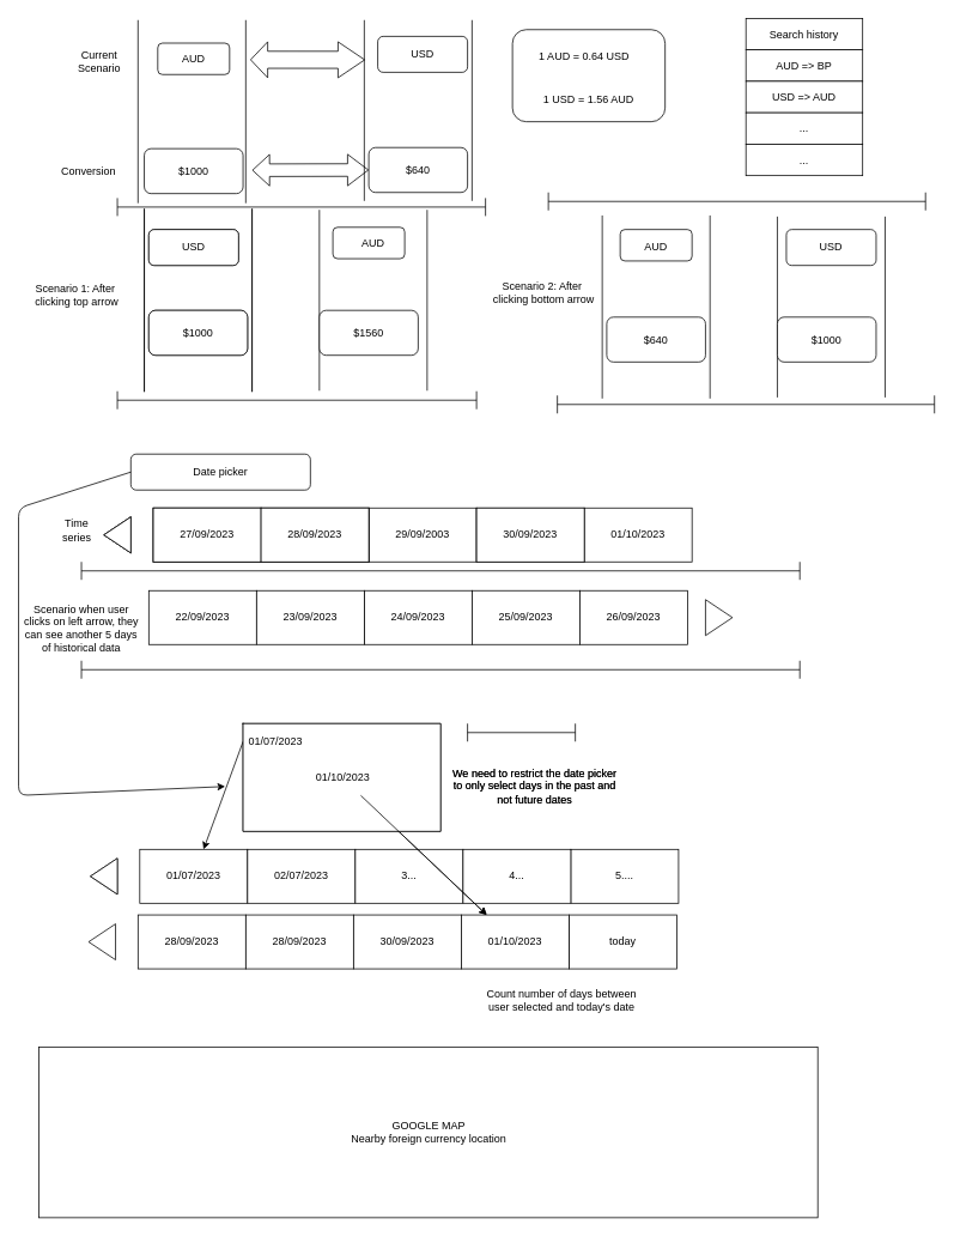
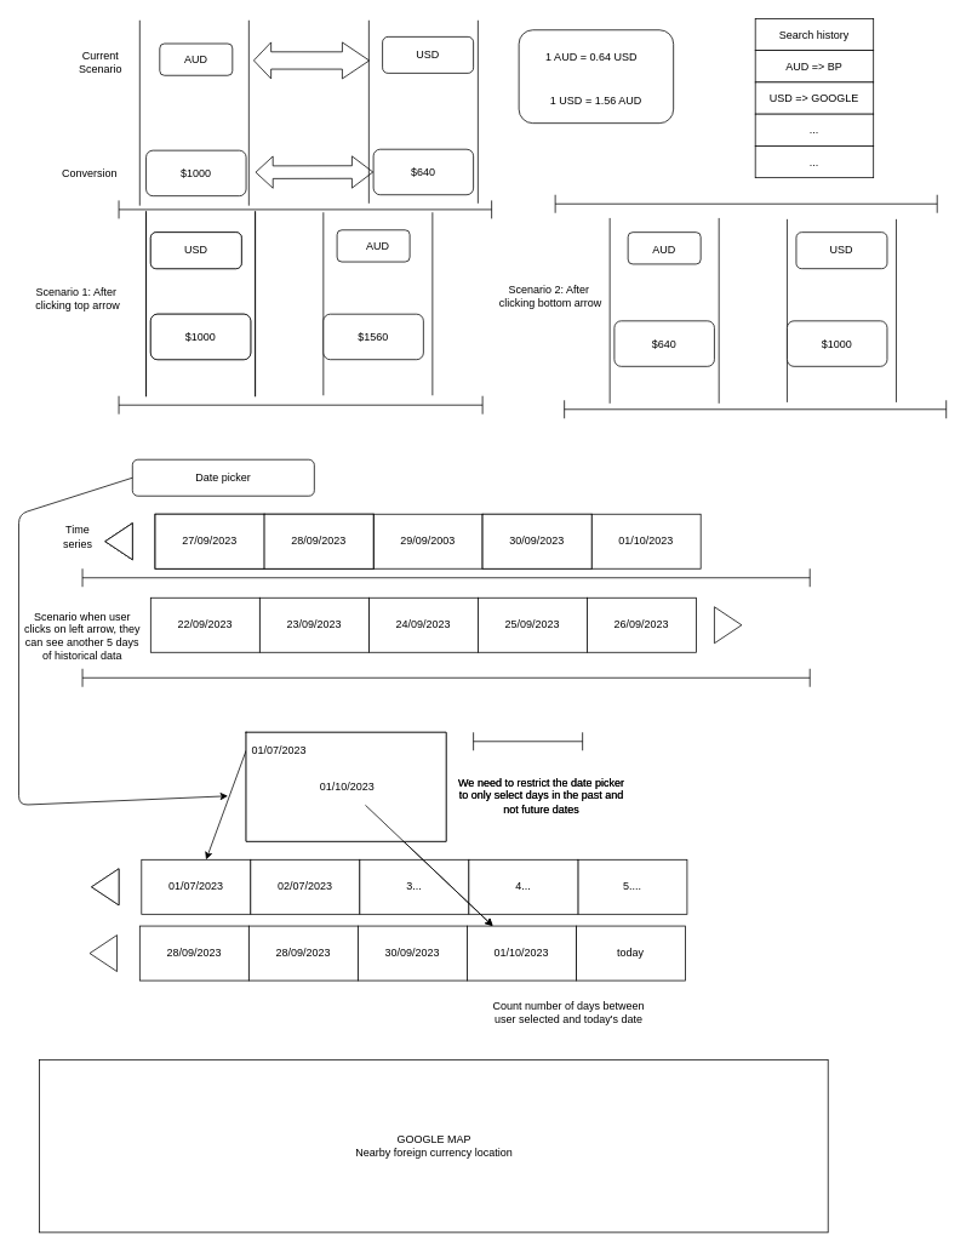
- <mxCell id="112" value="USD =&amp;gt; AUD" style="rounded=0;whiteSpace=wrap;html=1;" parent="1" vertex="1"><mxGeometry x="830" y="90" width="130" height="35" as="geometry" /></mxCell>
+ <mxCell id="112" value="USD =&amp;gt; GOOGLE" style="rounded=0;whiteSpace=wrap;html=1;" parent="1" vertex="1"><mxGeometry x="830" y="90" width="130" height="35" as="geometry" /></mxCell>
